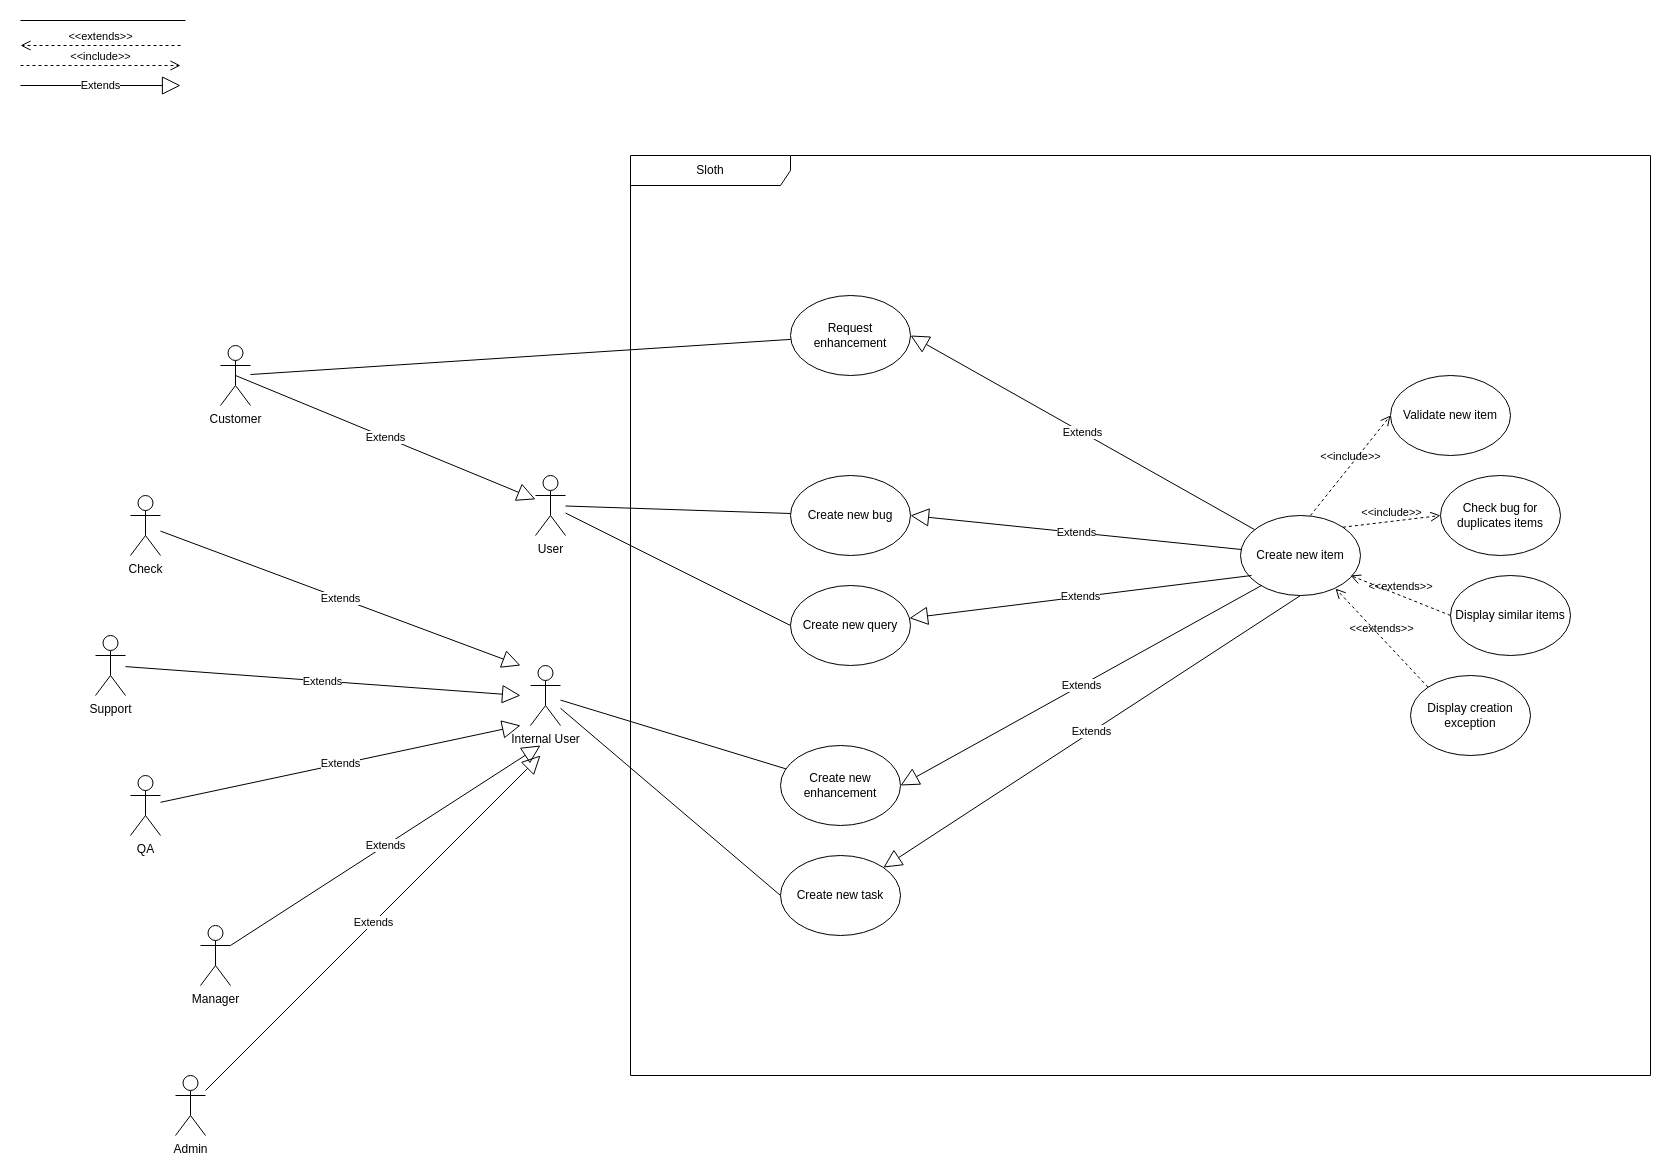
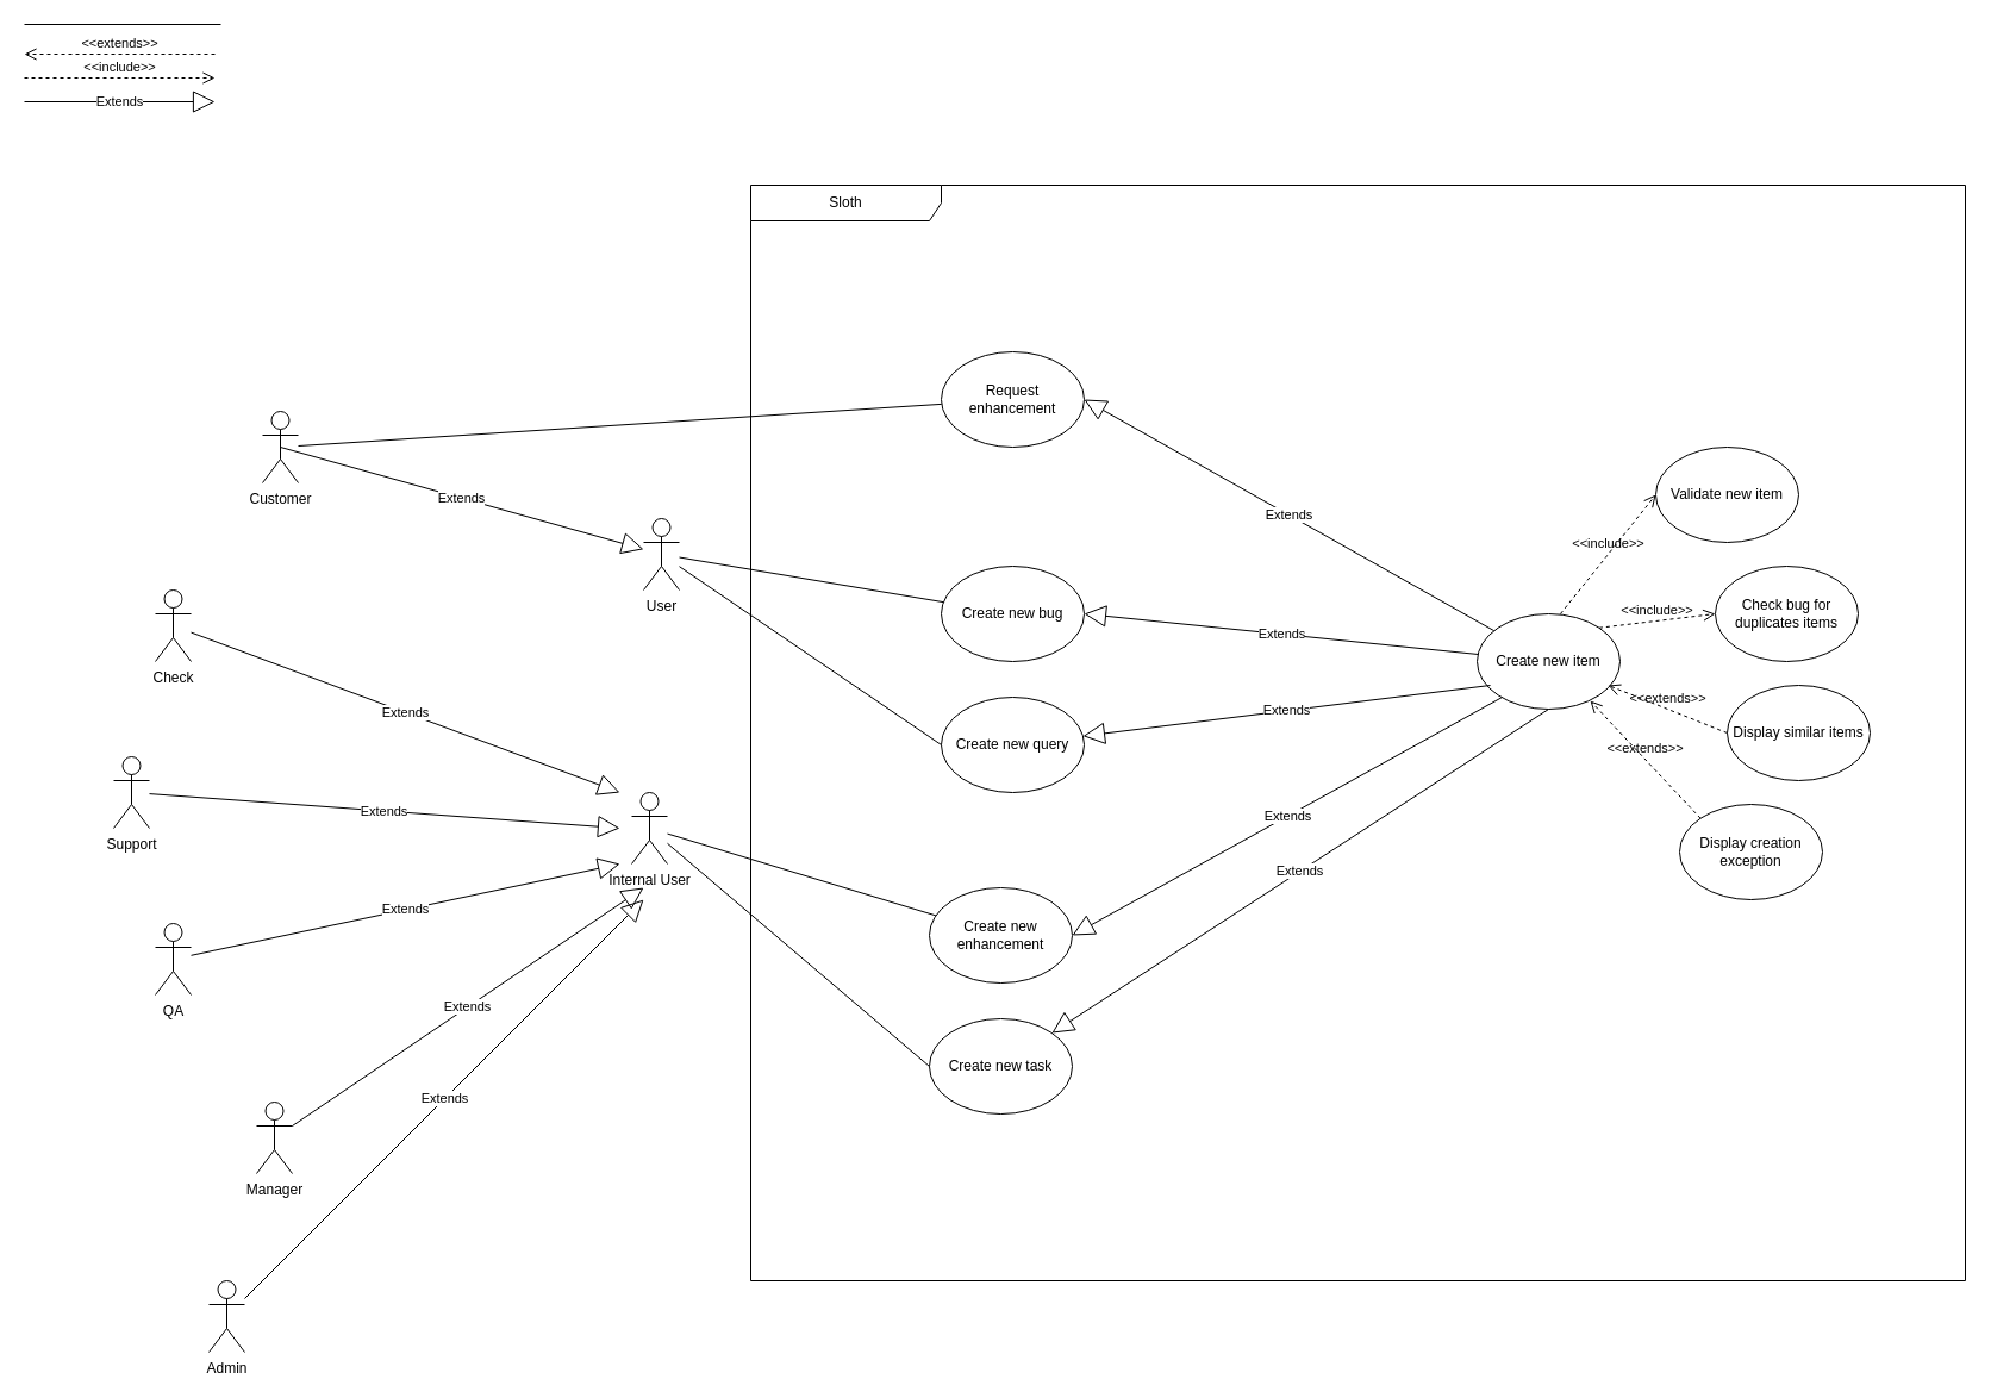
- <mxCell id="33" value="User" style="shape=umlActor;verticalLabelPosition=bottom;verticalAlign=top;html=1;outlineConnect=0;" vertex="1" parent="1"><mxGeometry x="535" y="475" width="30" height="60" as="geometry" /></mxCell>
+ <mxCell id="33" value="User" style="shape=umlActor;verticalLabelPosition=bottom;verticalAlign=top;html=1;outlineConnect=0;" vertex="1" parent="1"><mxGeometry x="540" y="435" width="30" height="60" as="geometry" /></mxCell>
- <mxCell id="5" value="Manager" style="shape=umlActor;verticalLabelPosition=bottom;verticalAlign=top;html=1;outlineConnect=0;" parent="1" vertex="1"><mxGeometry x="200" y="925" width="30" height="60" as="geometry" /></mxCell>
+ <mxCell id="5" value="Manager" style="shape=umlActor;verticalLabelPosition=bottom;verticalAlign=top;html=1;outlineConnect=0;" parent="1" vertex="1"><mxGeometry x="215" y="925" width="30" height="60" as="geometry" /></mxCell>
